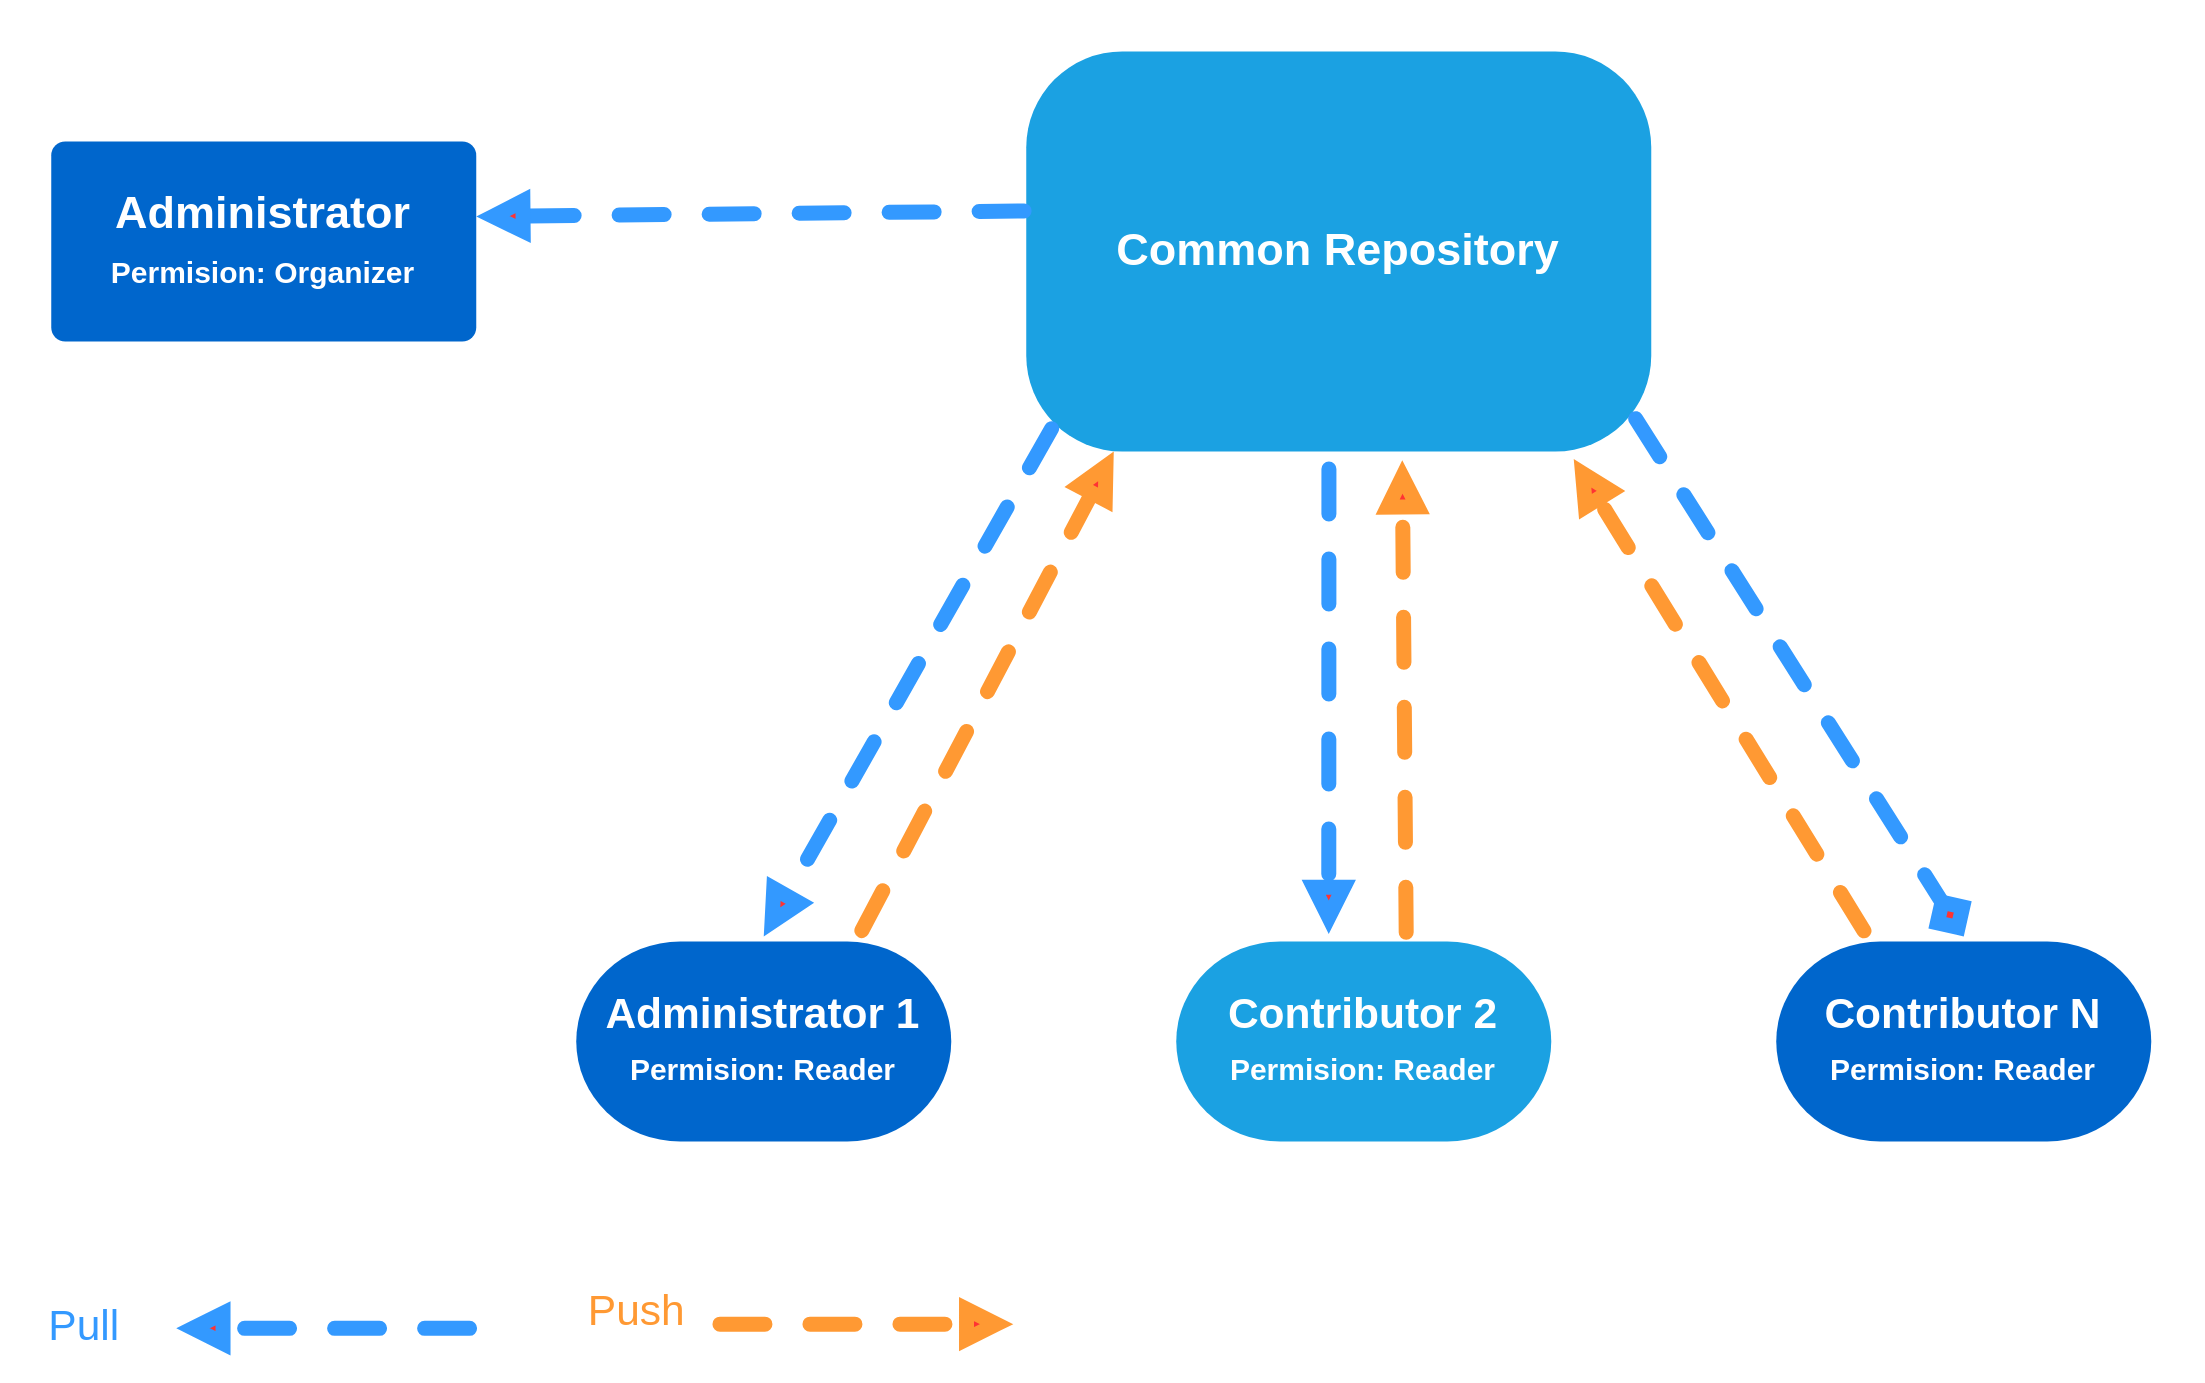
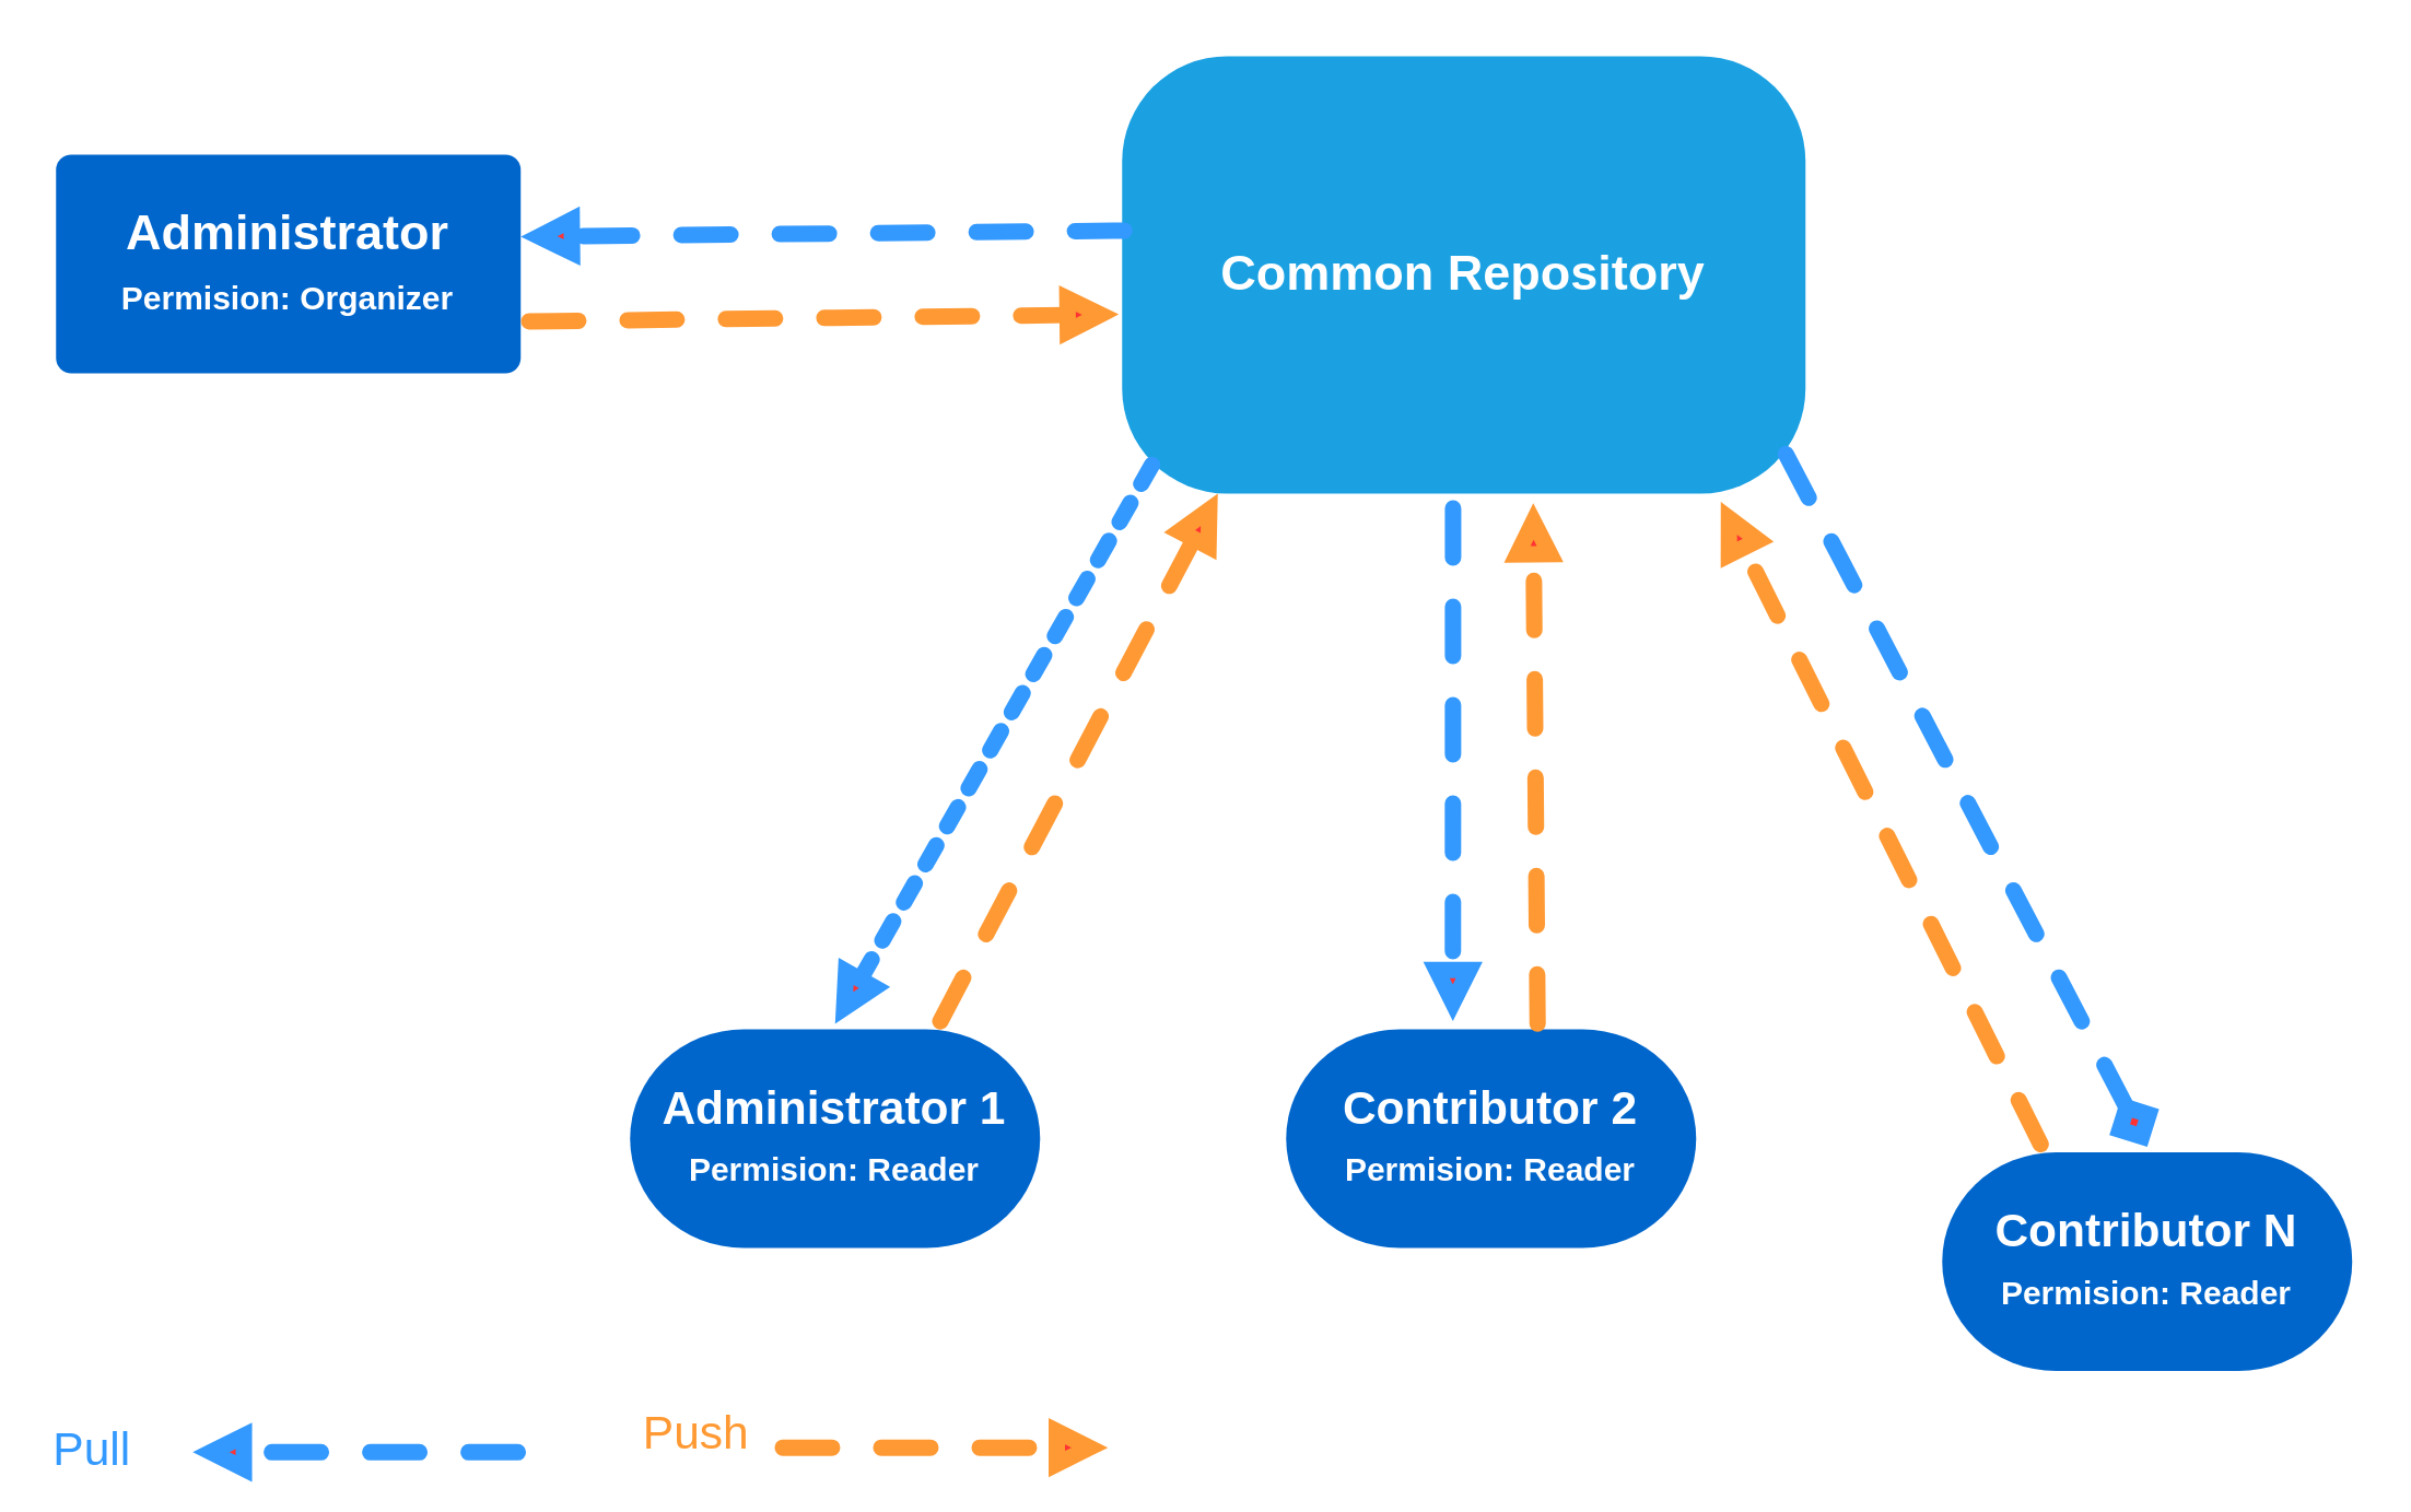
+ <mxCell id="6" value="" style="endArrow=block;html=1;rounded=0;exitX=1;exitY=0.75;exitDx=0;exitDy=0;dashed=1;strokeWidth=6;flowAnimation=1;startFillColor=#3333FF;endFillColor=#FF3333;endFill=1;shadow=0;fixDash=0;fillColor=#d80073;strokeColor=#FF9933;anchorPointDirection=0;entryX=0.003;entryY=0.588;entryDx=0;entryDy=0;entryPerimeter=0;linecap=round;movable=1;resizable=1;rotatable=1;deletable=1;editable=1;locked=0;connectable=1;" parent="1" source="3" target="7" edge="1"><mxGeometry width="50" height="50" relative="1" as="geometry"><mxPoint x="430" y="136" as="sourcePoint" /><mxPoint x="560" y="127" as="targetPoint" /><Array as="points" /></mxGeometry></mxCell>
- <mxCell id="12" value="" style="endArrow=block;html=1;rounded=0;exitX=0.053;exitY=0.918;exitDx=0;exitDy=0;dashed=1;strokeWidth=6;flowAnimation=1;startFillColor=#3333FF;endFillColor=#FF3333;endFill=1;shadow=0;fixDash=0;fillColor=#d80073;strokeColor=#3399FF;anchorPointDirection=0;exitPerimeter=0;entryX=0.5;entryY=0;entryDx=0;entryDy=0;linecap=round;" parent="1" source="7" target="2" edge="1"><mxGeometry width="50" height="50" relative="1" as="geometry"><mxPoint x="351.528" y="154.328" as="sourcePoint" /><mxPoint x="350.46" y="296" as="targetPoint" /><Array as="points" /></mxGeometry></mxCell>
+ <mxCell id="12" value="" style="endArrow=block;html=1;rounded=0;exitX=0.053;exitY=0.918;exitDx=0;exitDy=0;dashed=0;strokeWidth=6;flowAnimation=1;startFillColor=#3333FF;endFillColor=#FF3333;endFill=1;shadow=0;fixDash=0;fillColor=#d80073;strokeColor=#3399FF;anchorPointDirection=0;exitPerimeter=0;entryX=0.5;entryY=0;entryDx=0;entryDy=0;linecap=round;" parent="1" source="7" target="2" edge="1"><mxGeometry width="50" height="50" relative="1" as="geometry"><mxPoint x="351.528" y="154.328" as="sourcePoint" /><mxPoint x="350.46" y="296" as="targetPoint" /><Array as="points" /></mxGeometry></mxCell>
- <mxCell id="4" value="Contributor 2&lt;div&gt;&lt;span style=&quot;font-size: 12px;&quot;&gt;Permision: Reader&lt;/span&gt;&lt;br&gt;&lt;/div&gt;" style="rounded=1;whiteSpace=wrap;html=1;shadow=0;labelBackgroundColor=none;strokeColor=none;strokeWidth=3;fillColor=#1ba1e2;fontFamily=Helvetica;fontSize=17;fontColor=#FFFFFF;align=center;spacing=5;fontStyle=1;arcSize=52;perimeterSpacing=2;" parent="1" vertex="1"><mxGeometry x="470" y="376" width="150" height="80" as="geometry" /></mxCell>
+ <mxCell id="4" value="Contributor 2&lt;div&gt;&lt;span style=&quot;font-size: 12px;&quot;&gt;Permision: Reader&lt;/span&gt;&lt;br&gt;&lt;/div&gt;" style="rounded=1;whiteSpace=wrap;html=1;shadow=0;labelBackgroundColor=none;strokeColor=none;strokeWidth=3;fillColor=#0066CC;fontFamily=Helvetica;fontSize=17;fontColor=#FFFFFF;align=center;spacing=5;fontStyle=1;arcSize=52;perimeterSpacing=2;" parent="1" vertex="1"><mxGeometry x="470" y="376" width="150" height="80" as="geometry" /></mxCell>
- <mxCell id="5" value="Contributor N&lt;div&gt;&lt;span style=&quot;font-size: 12px;&quot;&gt;Permision: Reader&lt;/span&gt;&lt;br&gt;&lt;/div&gt;" style="rounded=1;whiteSpace=wrap;html=1;shadow=0;labelBackgroundColor=none;strokeColor=none;strokeWidth=3;fillColor=#0066CC;fontFamily=Helvetica;fontSize=17;fontColor=#FFFFFF;align=center;spacing=5;fontStyle=1;arcSize=52;perimeterSpacing=2;" parent="1" vertex="1"><mxGeometry x="710" y="376" width="150" height="80" as="geometry" /></mxCell>
+ <mxCell id="5" value="Contributor N&lt;div&gt;&lt;span style=&quot;font-size: 12px;&quot;&gt;Permision: Reader&lt;/span&gt;&lt;br&gt;&lt;/div&gt;" style="rounded=1;whiteSpace=wrap;html=1;shadow=0;labelBackgroundColor=none;strokeColor=none;strokeWidth=3;fillColor=#0066CC;fontFamily=Helvetica;fontSize=17;fontColor=#FFFFFF;align=center;spacing=5;fontStyle=1;arcSize=52;perimeterSpacing=2;" parent="1" vertex="1"><mxGeometry x="710" y="421" width="150" height="80" as="geometry" /></mxCell>
